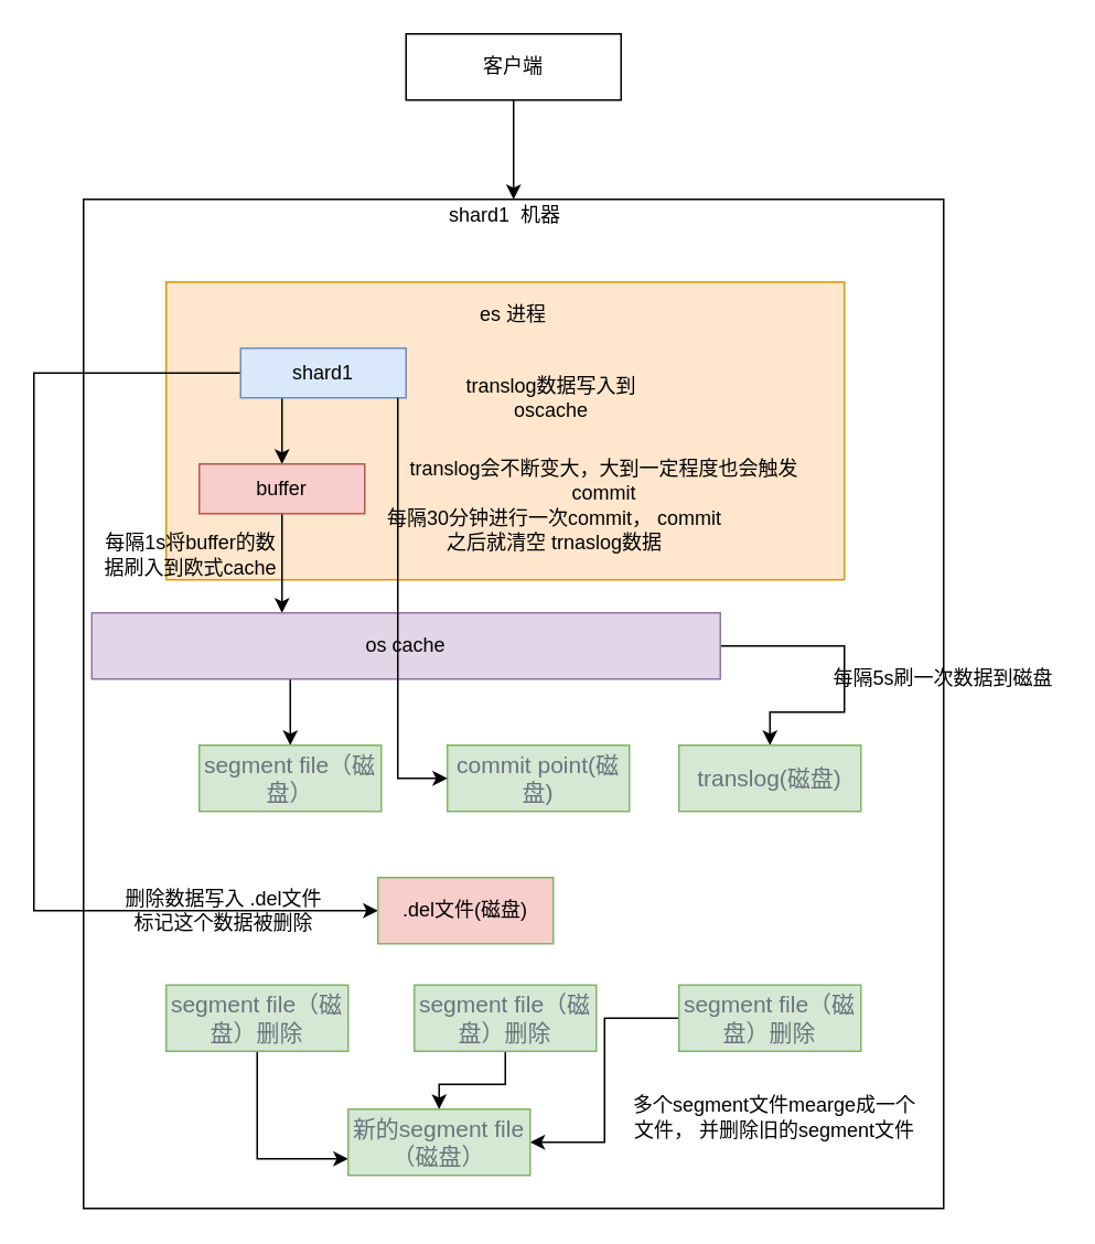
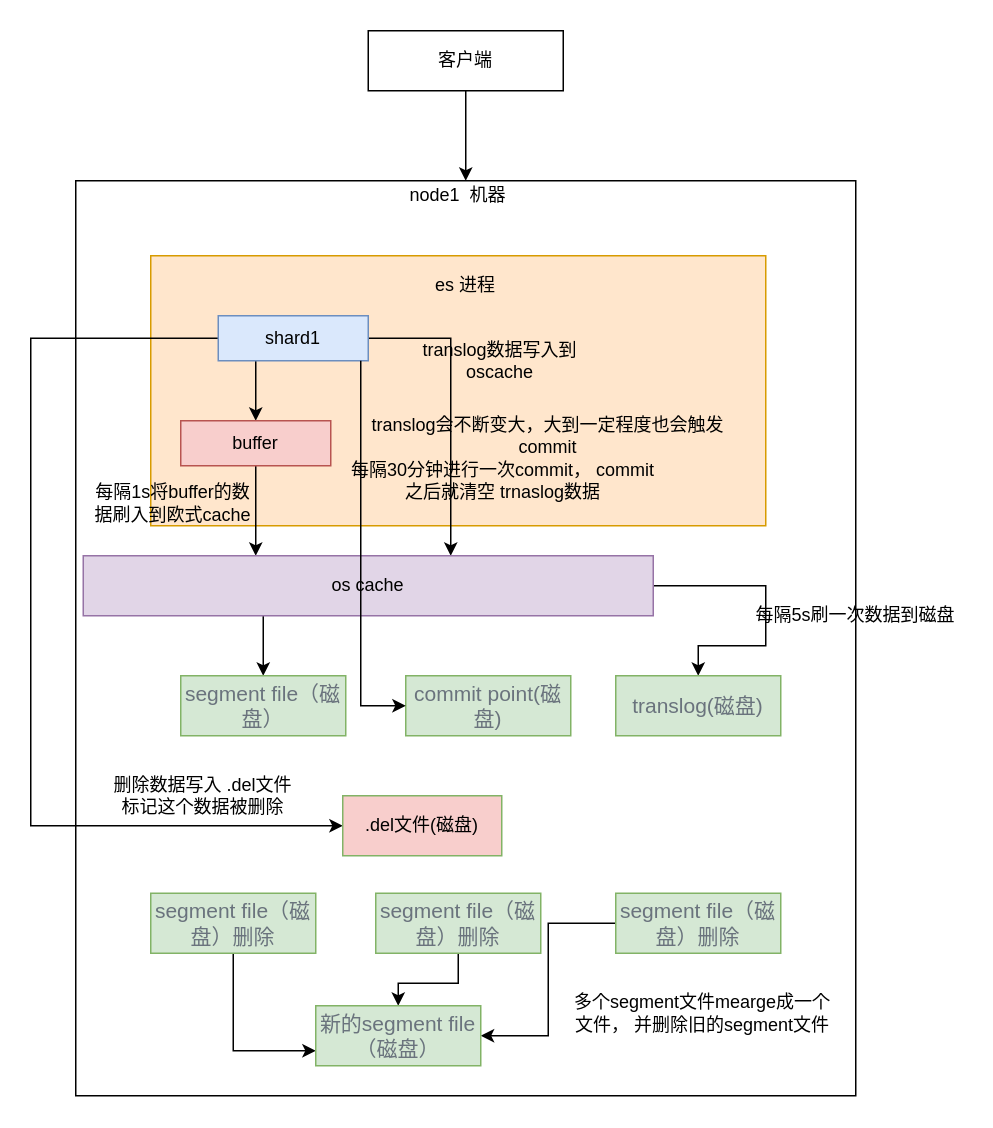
- <mxCell id="5" value="shard1&amp;nbsp; 机器" style="text;html=1;strokeColor=none;fillColor=none;align=center;verticalAlign=middle;whiteSpace=wrap;rounded=0;" vertex="1" parent="1"><mxGeometry x="260" y="120" width="90" height="20" as="geometry" /></mxCell>
+ <mxCell id="5" value="node1&amp;nbsp; 机器" style="text;html=1;strokeColor=none;fillColor=none;align=center;verticalAlign=middle;whiteSpace=wrap;rounded=0;" vertex="1" parent="1"><mxGeometry x="260" y="120" width="90" height="20" as="geometry" /></mxCell>
+ <mxCell id="9" style="edgeStyle=orthogonalEdgeStyle;rounded=0;orthogonalLoop=1;jettySize=auto;html=1;" edge="1" parent="1" source="11" target="16"><mxGeometry relative="1" as="geometry"><Array as="points"><mxPoint x="300" y="225" /></Array></mxGeometry></mxCell>
- <mxCell id="27" value="删除数据写入 .del文件标记这个数据被删除" style="text;html=1;strokeColor=none;fillColor=none;align=center;verticalAlign=middle;whiteSpace=wrap;rounded=0;" vertex="1" parent="1"><mxGeometry x="70" y="540" width="130" height="20" as="geometry" /></mxCell>
+ <mxCell id="27" value="删除数据写入 .del文件标记这个数据被删除" style="text;html=1;strokeColor=none;fillColor=none;align=center;verticalAlign=middle;whiteSpace=wrap;rounded=0;" vertex="1" parent="1"><mxGeometry x="70" y="520" width="130" height="20" as="geometry" /></mxCell>
